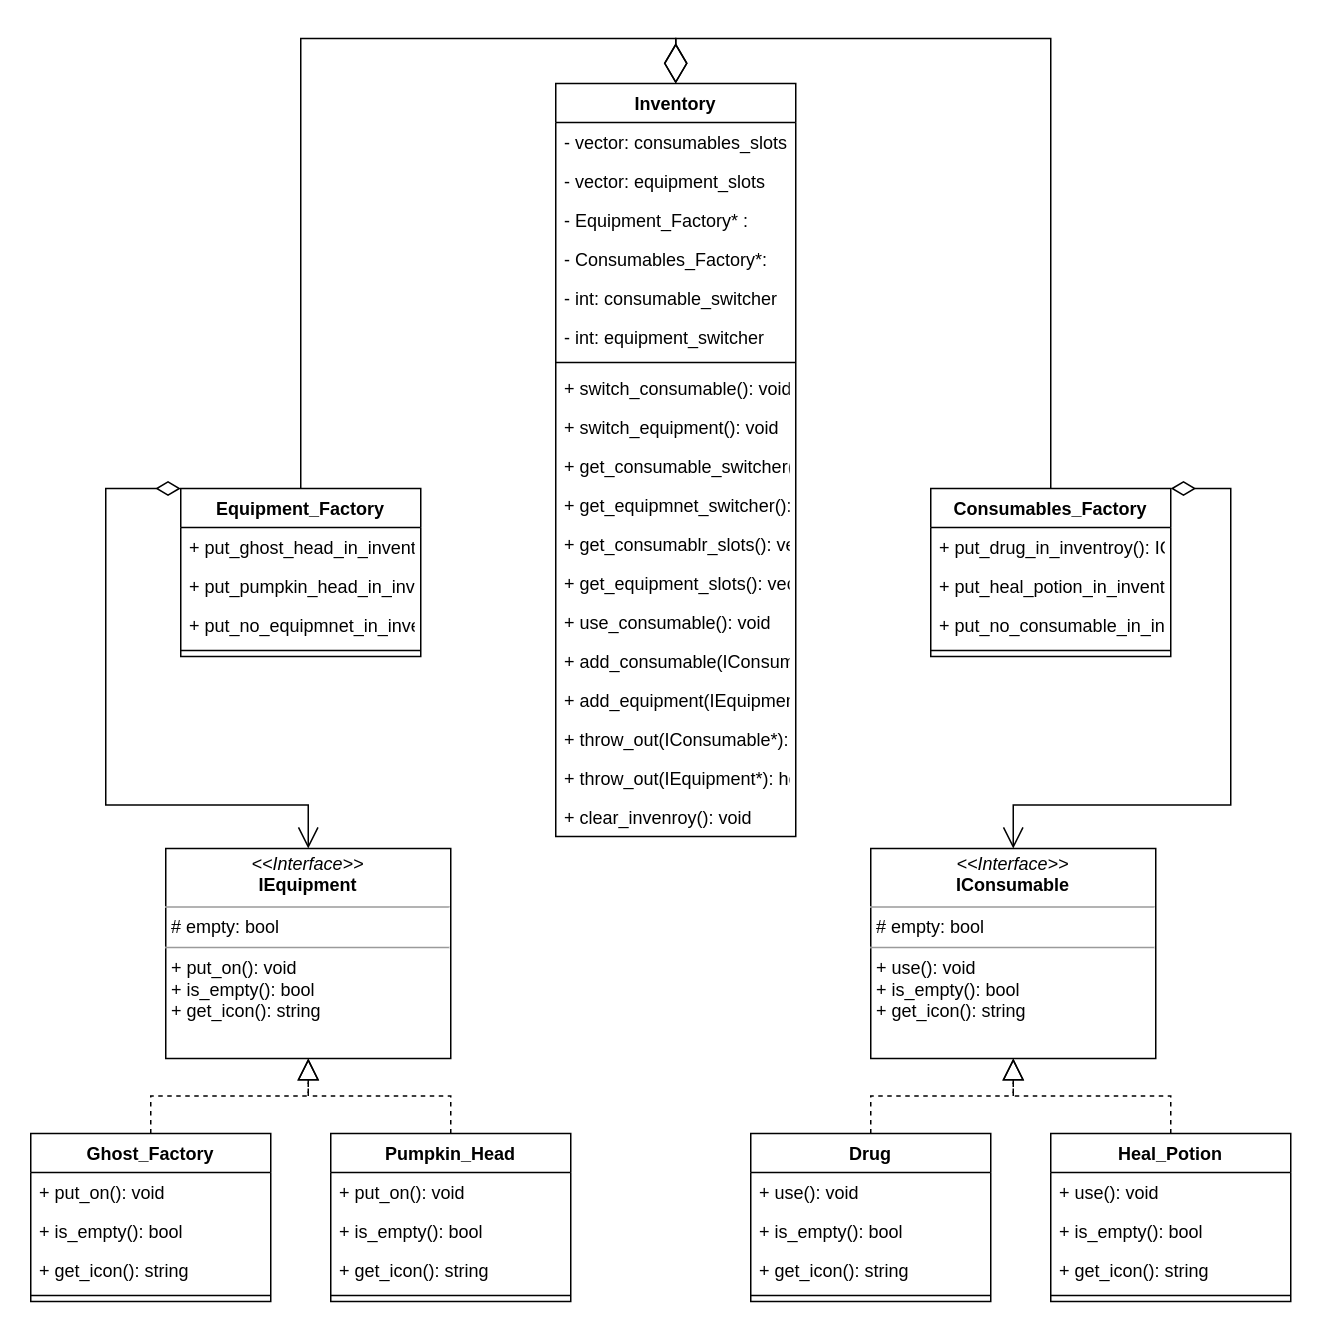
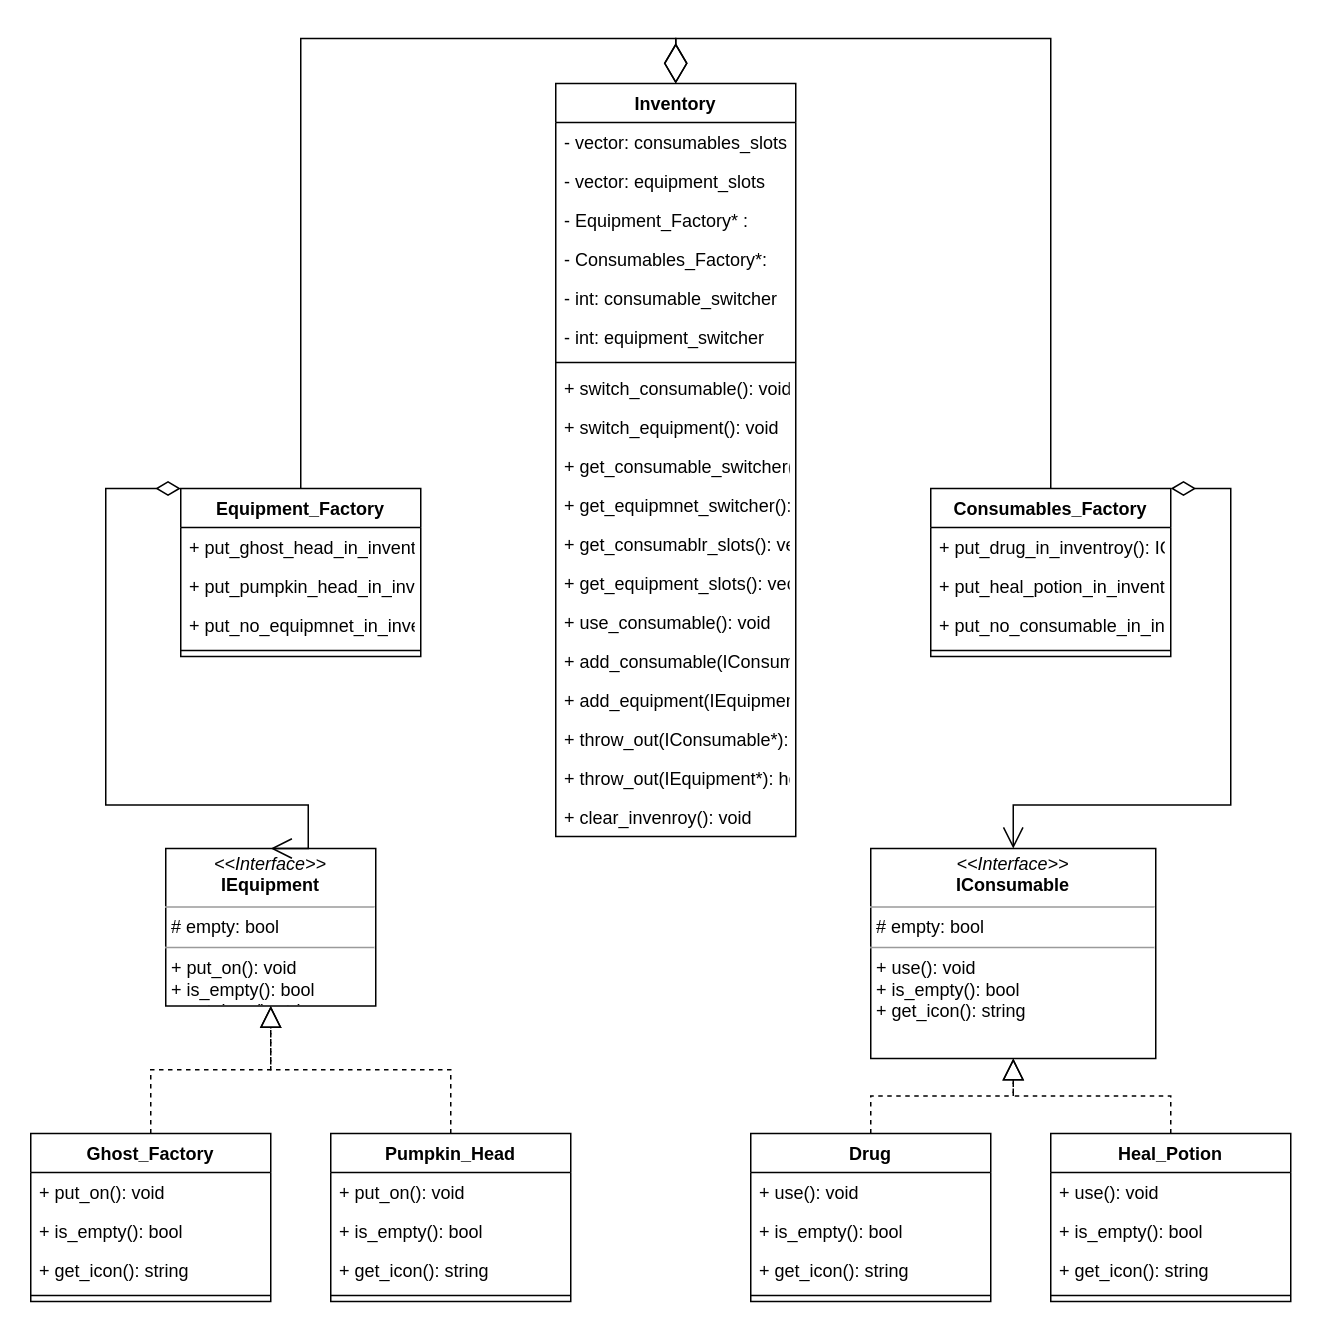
- <mxCell id="2" value="&lt;p style=&quot;margin:0px;margin-top:4px;text-align:center;&quot;&gt;&lt;i&gt;&amp;lt;&amp;lt;Interface&amp;gt;&amp;gt;&lt;/i&gt;&lt;br&gt;&lt;b&gt;IEquipment&lt;/b&gt;&lt;/p&gt;&lt;hr size=&quot;1&quot;&gt;&lt;p style=&quot;margin:0px;margin-left:4px;&quot;&gt;# empty: bool&lt;br&gt;&lt;/p&gt;&lt;hr size=&quot;1&quot;&gt;&lt;p style=&quot;margin:0px;margin-left:4px;&quot;&gt;+ put_on(): void&lt;br&gt;&lt;/p&gt;&lt;p style=&quot;margin:0px;margin-left:4px;&quot;&gt;+ is_empty(): bool&lt;/p&gt;&lt;p style=&quot;margin:0px;margin-left:4px;&quot;&gt;+ get_icon(): string&lt;/p&gt;" style="verticalAlign=top;align=left;overflow=fill;fontSize=12;fontFamily=Helvetica;html=1;" vertex="1" parent="1"><mxGeometry x="110" y="560" width="190" height="140" as="geometry" /></mxCell>
+ <mxCell id="2" value="&lt;p style=&quot;margin:0px;margin-top:4px;text-align:center;&quot;&gt;&lt;i&gt;&amp;lt;&amp;lt;Interface&amp;gt;&amp;gt;&lt;/i&gt;&lt;br&gt;&lt;b&gt;IEquipment&lt;/b&gt;&lt;/p&gt;&lt;hr size=&quot;1&quot;&gt;&lt;p style=&quot;margin:0px;margin-left:4px;&quot;&gt;# empty: bool&lt;br&gt;&lt;/p&gt;&lt;hr size=&quot;1&quot;&gt;&lt;p style=&quot;margin:0px;margin-left:4px;&quot;&gt;+ put_on(): void&lt;br&gt;&lt;/p&gt;&lt;p style=&quot;margin:0px;margin-left:4px;&quot;&gt;+ is_empty(): bool&lt;/p&gt;&lt;p style=&quot;margin:0px;margin-left:4px;&quot;&gt;+ get_icon(): string&lt;/p&gt;" style="verticalAlign=top;align=left;overflow=fill;fontSize=12;fontFamily=Helvetica;html=1;" vertex="1" parent="1"><mxGeometry x="110" y="560" width="140" height="105" as="geometry" /></mxCell>
